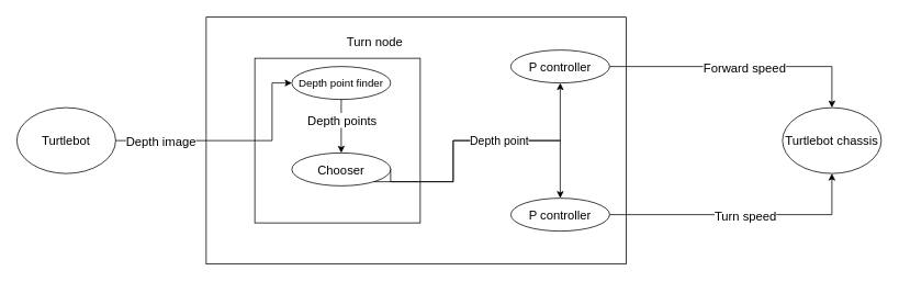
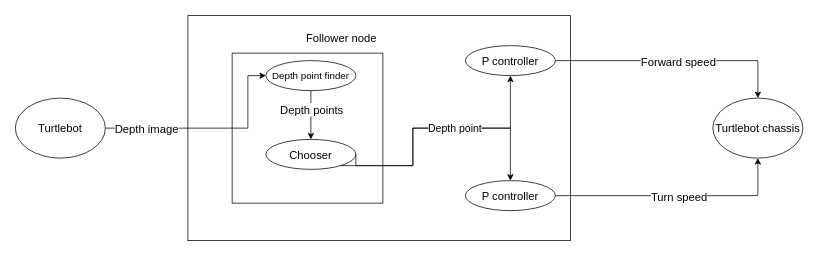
- <mxCell id="6" value="&lt;font style=&quot;font-size: 15px&quot;&gt;Turn node&lt;/font&gt;" style="text;html=1;strokeColor=none;fillColor=none;align=center;verticalAlign=middle;whiteSpace=wrap;rounded=0;" vertex="1" parent="1"><mxGeometry x="400" y="40" width="110" height="20" as="geometry" /></mxCell>
+ <mxCell id="6" value="&lt;font style=&quot;font-size: 15px&quot;&gt;Follower node&lt;/font&gt;" style="text;html=1;strokeColor=none;fillColor=none;align=center;verticalAlign=middle;whiteSpace=wrap;rounded=0;" vertex="1" parent="1"><mxGeometry x="400" y="40" width="110" height="20" as="geometry" /></mxCell>
